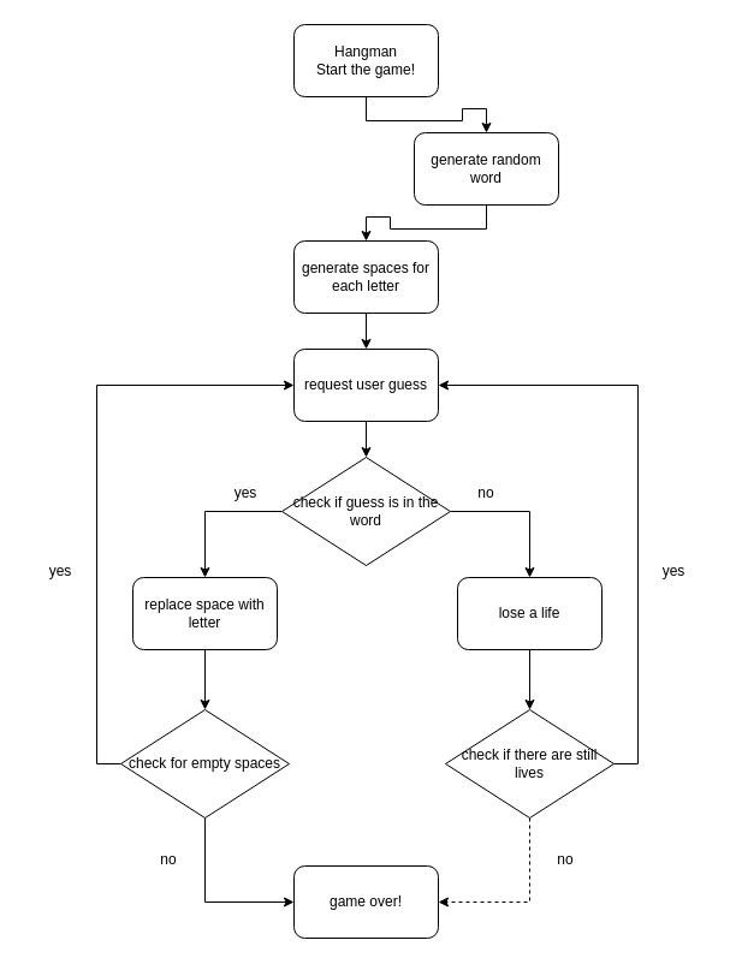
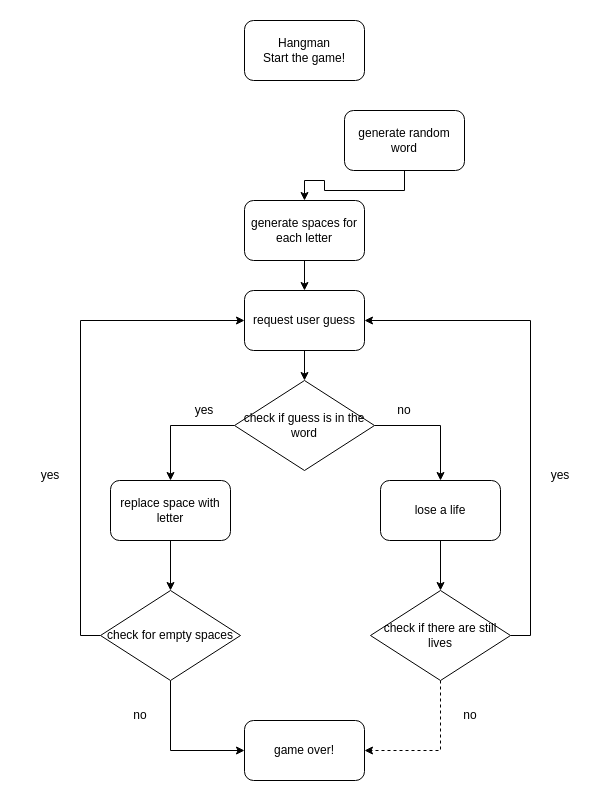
- <mxCell id="2" value="" style="edgeStyle=orthogonalEdgeStyle;rounded=0;orthogonalLoop=1;jettySize=auto;html=1;" parent="1" source="3" target="5" edge="1"><mxGeometry relative="1" as="geometry" /></mxCell>
